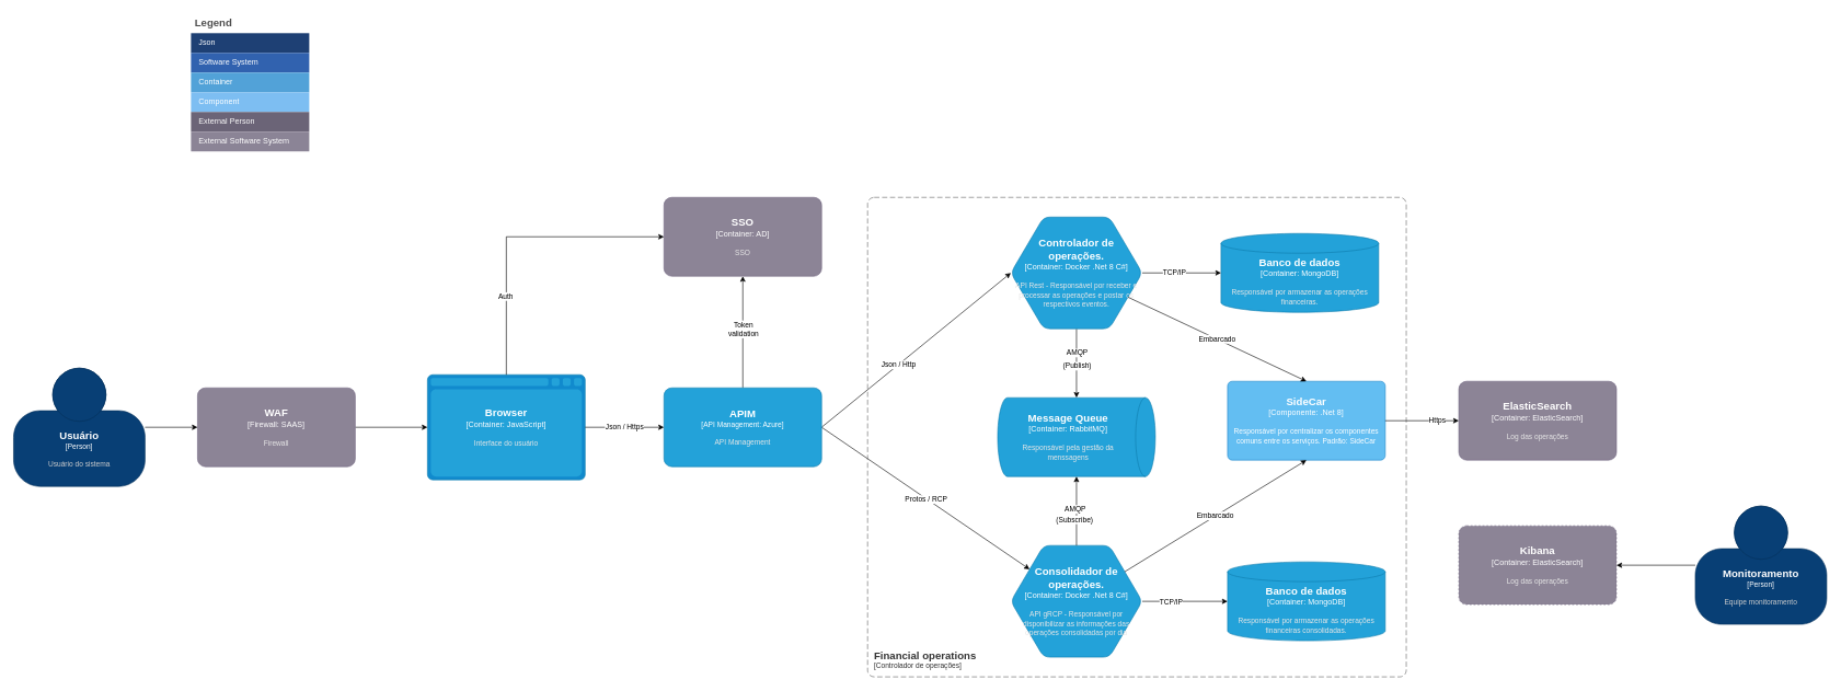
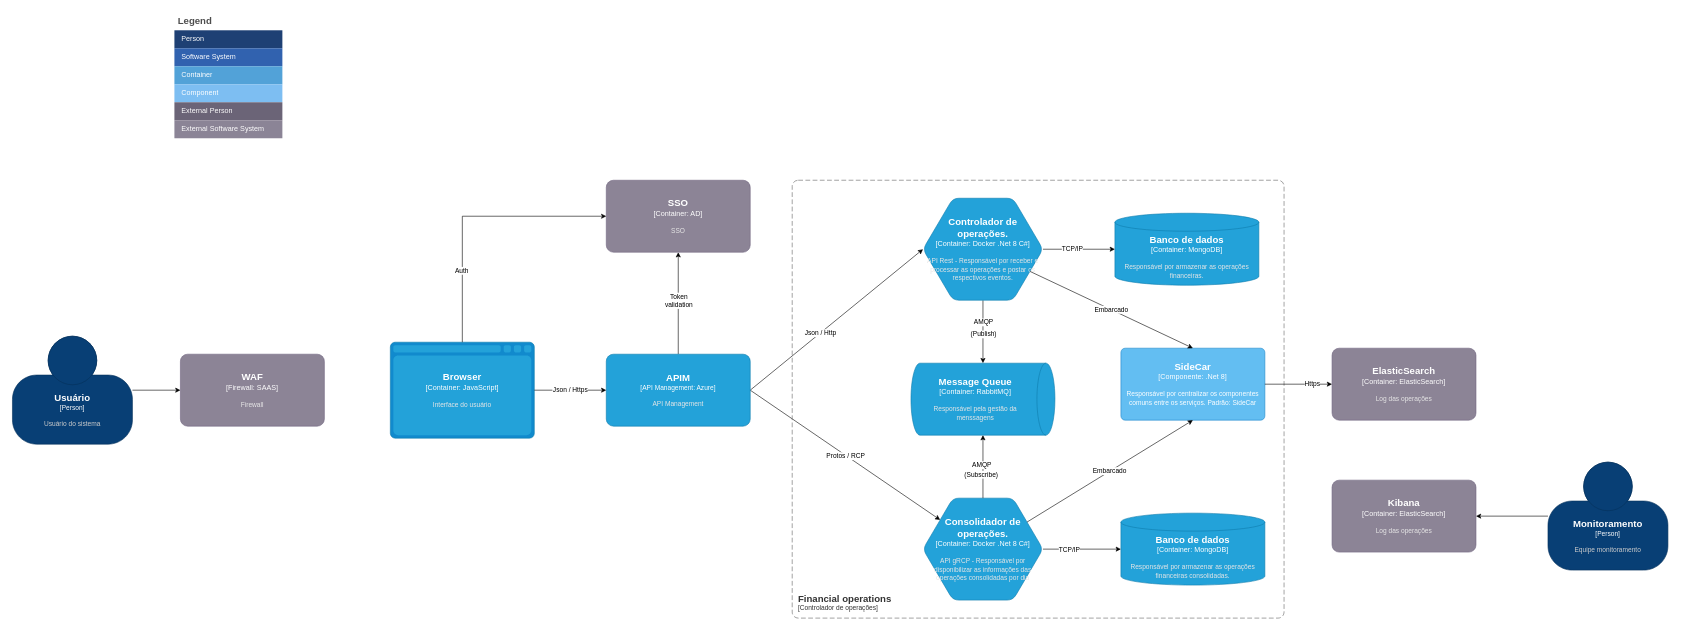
- <mxCell id="41" value="Json" style="shape=partialRectangle;html=1;whiteSpace=wrap;connectable=0;strokeColor=inherit;overflow=hidden;fillColor=#1E4074;top=0;left=0;bottom=0;right=0;pointerEvents=1;fontSize=12;align=left;fontColor=#FFFFFF;gradientColor=none;spacingLeft=10;spacingRight=4;" parent="40" vertex="1"><mxGeometry width="180" height="30" as="geometry"><mxRectangle width="180" height="30" as="alternateBounds" /></mxGeometry></mxCell>
+ <mxCell id="41" value="Person" style="shape=partialRectangle;html=1;whiteSpace=wrap;connectable=0;strokeColor=inherit;overflow=hidden;fillColor=#1E4074;top=0;left=0;bottom=0;right=0;pointerEvents=1;fontSize=12;align=left;fontColor=#FFFFFF;gradientColor=none;spacingLeft=10;spacingRight=4;" parent="40" vertex="1"><mxGeometry width="180" height="30" as="geometry"><mxRectangle width="180" height="30" as="alternateBounds" /></mxGeometry></mxCell>
- <mxCell id="28" value="" style="edgeStyle=orthogonalEdgeStyle;rounded=0;orthogonalLoop=1;jettySize=auto;html=1;" parent="1" source="55" target="29" edge="1"><mxGeometry relative="1" as="geometry"><mxPoint x="320" y="620" as="sourcePoint" /><mxPoint x="870" y="620" as="targetPoint" /></mxGeometry></mxCell>
- <mxCell id="18" value="&lt;font style=&quot;font-size: 16px&quot;&gt;&lt;b&gt;Kibana&lt;/b&gt;&lt;/font&gt;&lt;div&gt;[Container: ElasticSearch]&lt;/div&gt;&lt;br&gt;&lt;div&gt;&lt;font style=&quot;font-size: 11px&quot;&gt;&lt;font color=&quot;#E6E6E6&quot;&gt;Log das operações&lt;/font&gt;&lt;/div&gt;" style="rounded=1;whiteSpace=wrap;html=1;fontSize=12;labelBackgroundColor=none;fillColor=#8C8496;fontColor=#ffffff;align=center;arcSize=10;strokeColor=#736782;metaEdit=1;resizable=0;points=[[0.25,0,0],[0.5,0,0],[0.75,0,0],[1,0.25,0],[1,0.5,0],[1,0.75,0],[0.75,1,0],[0.5,1,0],[0.25,1,0],[0,0.75,0],[0,0.5,0],[0,0.25,0]];verticalAlign=middle;fontFamily=Helvetica;dashed=1;" parent="1" vertex="1"><mxGeometry x="2220" y="800" width="240" height="120" as="geometry" /></mxCell>
+ <mxCell id="18" value="&lt;font style=&quot;font-size: 16px&quot;&gt;&lt;b&gt;Kibana&lt;/b&gt;&lt;/font&gt;&lt;div&gt;[Container: ElasticSearch]&lt;/div&gt;&lt;br&gt;&lt;div&gt;&lt;font style=&quot;font-size: 11px&quot;&gt;&lt;font color=&quot;#E6E6E6&quot;&gt;Log das operações&lt;/font&gt;&lt;/div&gt;" style="rounded=1;whiteSpace=wrap;html=1;fontSize=12;labelBackgroundColor=none;fillColor=#8C8496;fontColor=#ffffff;align=center;arcSize=10;strokeColor=#736782;metaEdit=1;resizable=0;points=[[0.25,0,0],[0.5,0,0],[0.75,0,0],[1,0.25,0],[1,0.5,0],[1,0.75,0],[0.75,1,0],[0.5,1,0],[0.25,1,0],[0,0.75,0],[0,0.5,0],[0,0.25,0]];verticalAlign=middle;fontFamily=Helvetica;" parent="1" vertex="1"><mxGeometry x="2220" y="800" width="240" height="120" as="geometry" /></mxCell>
